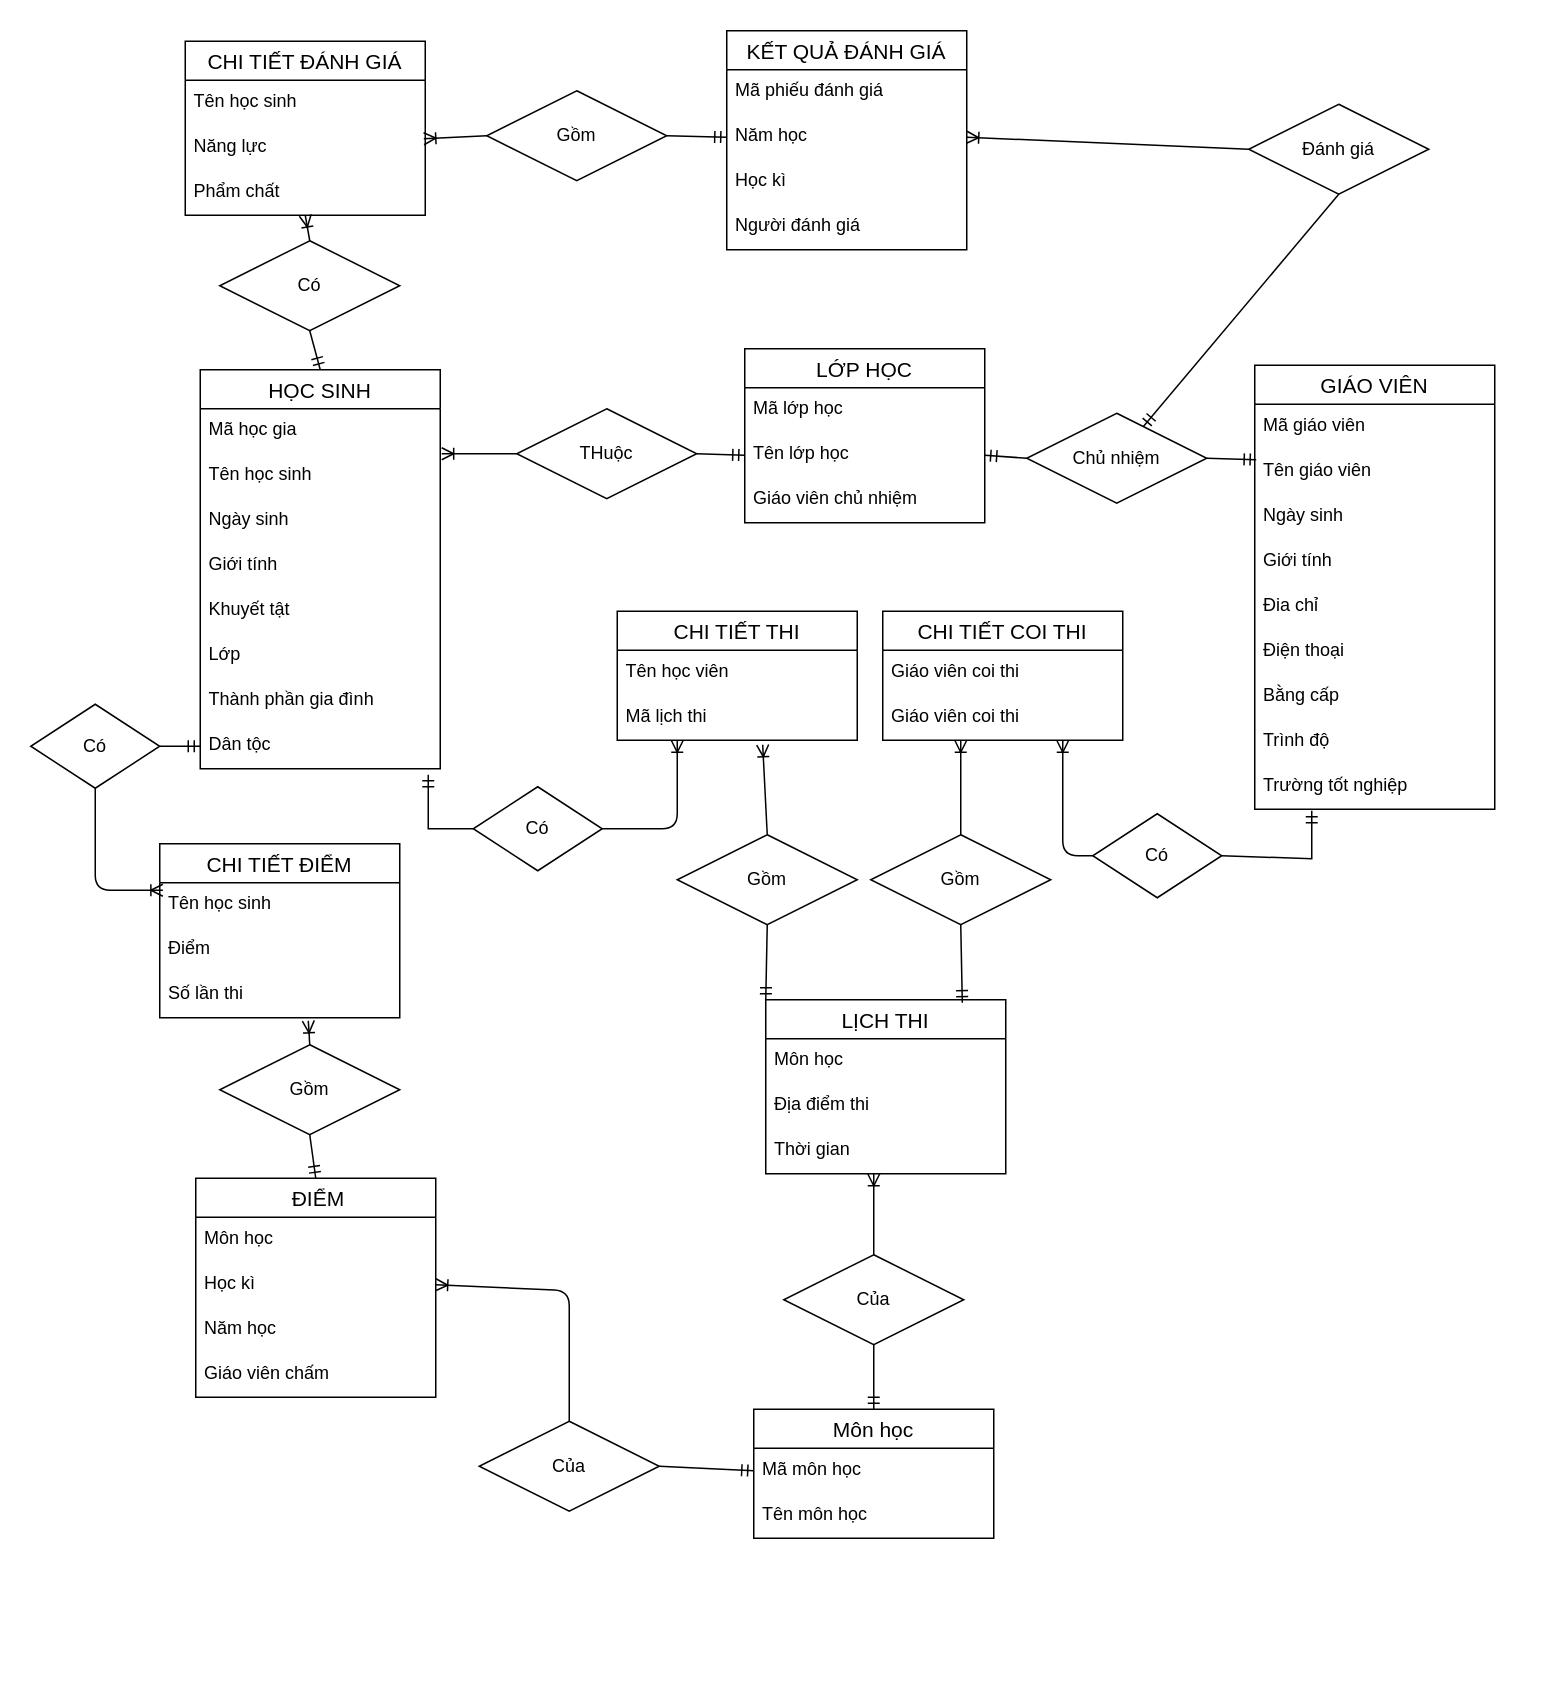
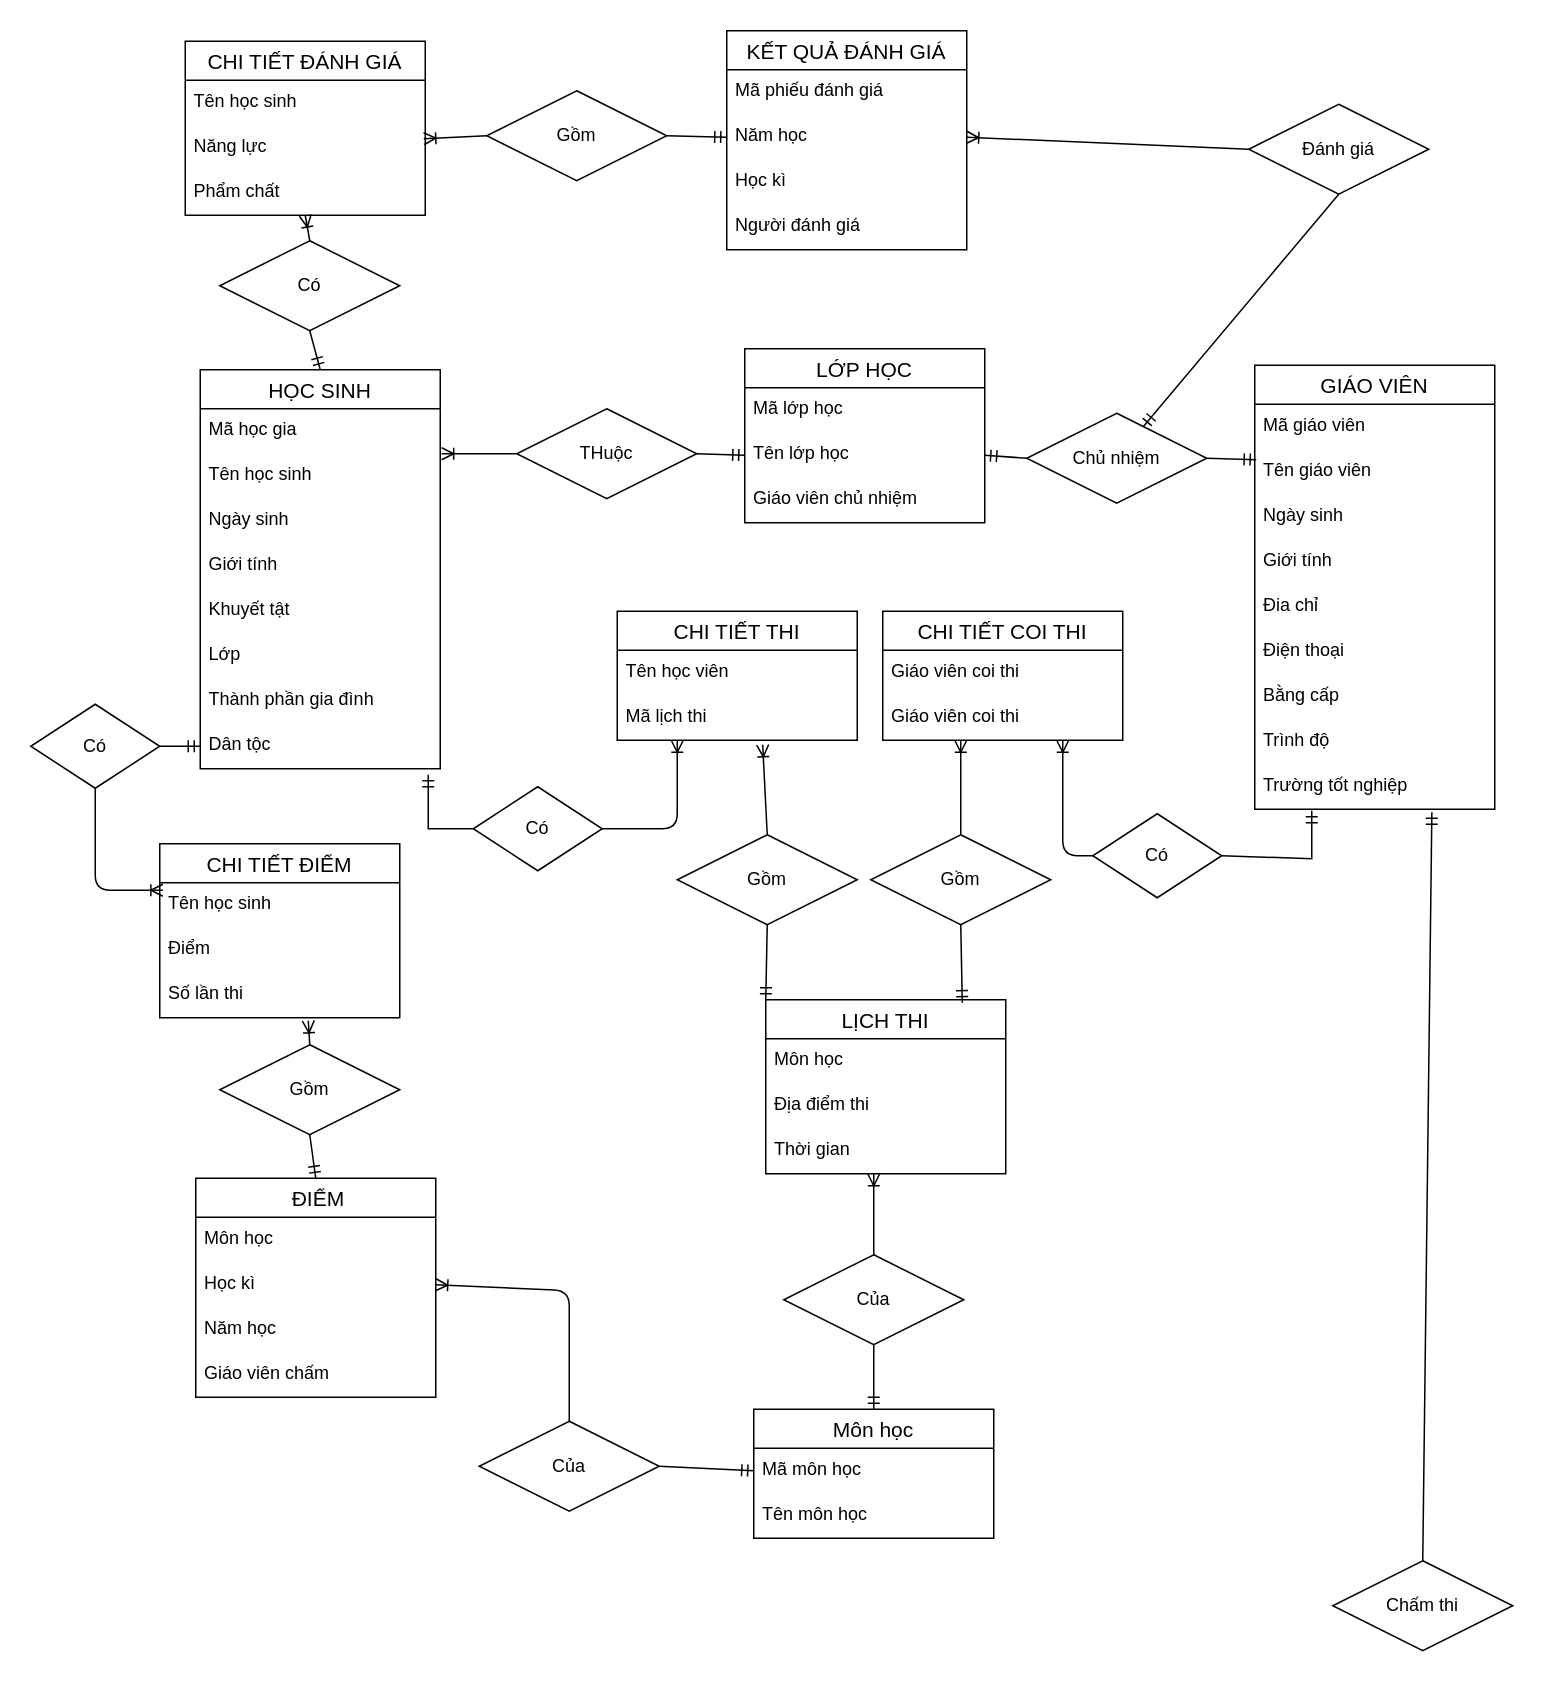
+ <mxCell id="44" value="" style="fontSize=12;html=1;endArrow=ERmandOne;entryX=0.738;entryY=1.067;entryDx=0;entryDy=0;exitX=0.5;exitY=0;exitDx=0;exitDy=0;rounded=0;entryPerimeter=0;" edge="1" parent="1" source="43" target="20"><mxGeometry width="100" height="100" relative="1" as="geometry"><mxPoint x="589" y="844" as="sourcePoint" /><mxPoint x="592" y="949" as="targetPoint" /></mxGeometry></mxCell>
+ <mxCell id="43" value="Chấm thi" style="shape=rhombus;perimeter=rhombusPerimeter;whiteSpace=wrap;html=1;align=center;" vertex="1" parent="1"><mxGeometry x="888" y="1040" width="120" height="60" as="geometry" /></mxCell>
